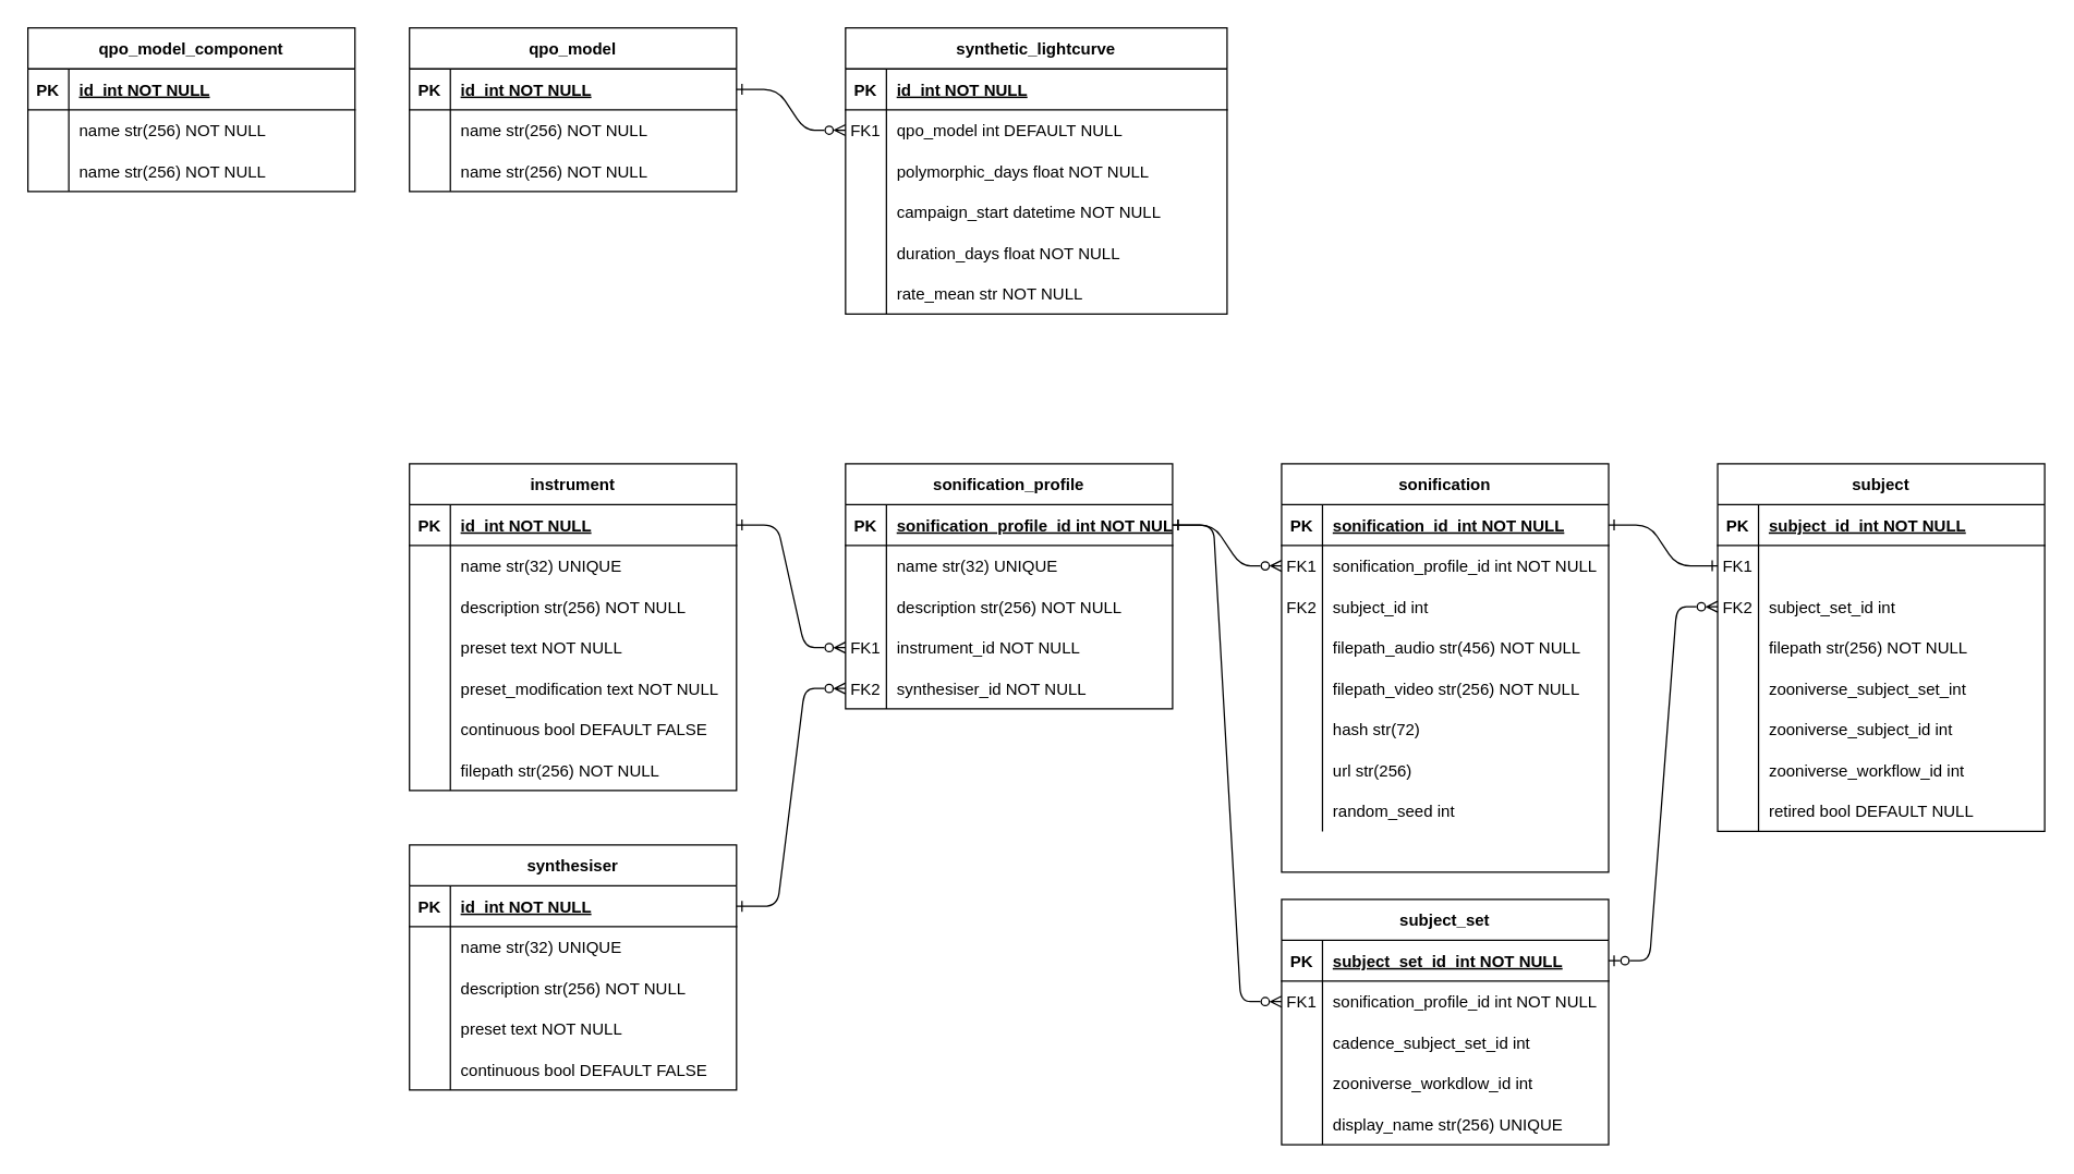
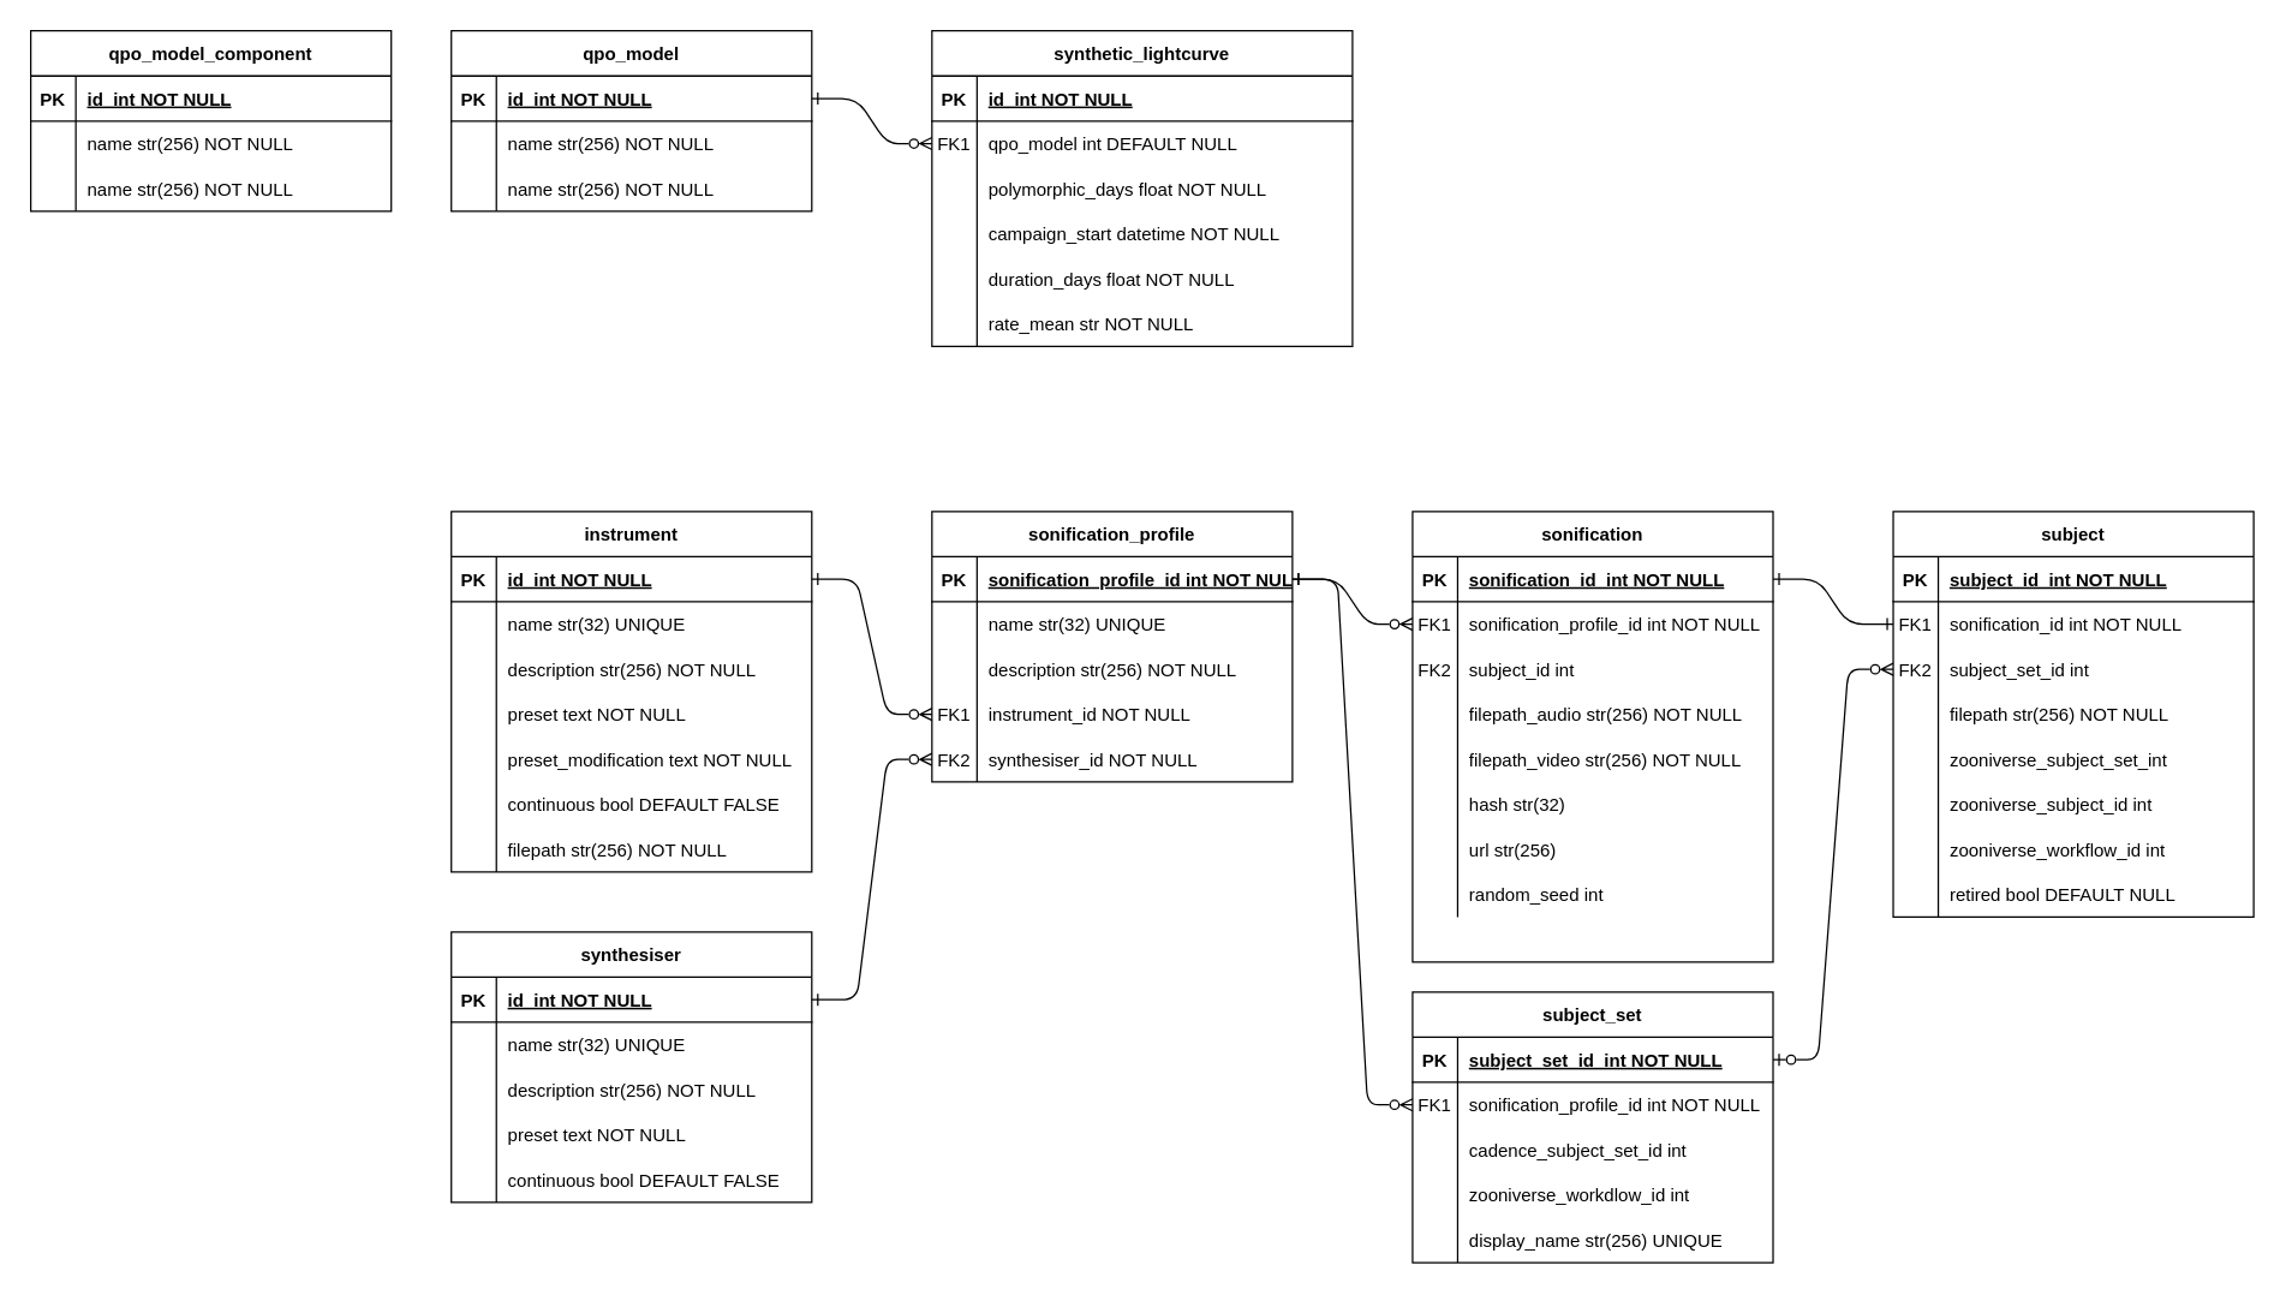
+ <mxCell id="85" value="sonification_id int NOT NULL" style="shape=partialRectangle;overflow=hidden;connectable=0;fillColor=none;top=0;left=0;bottom=0;right=0;align=left;spacingLeft=6;" parent="83" vertex="1"><mxGeometry x="30" width="210" height="30" as="geometry"><mxRectangle width="210" height="30" as="alternateBounds" /></mxGeometry></mxCell>
- <mxCell id="30" value="filepath_audio str(456) NOT NULL" style="shape=partialRectangle;overflow=hidden;connectable=0;fillColor=none;top=0;left=0;bottom=0;right=0;align=left;spacingLeft=6;" parent="28" vertex="1"><mxGeometry x="30" width="210" height="30" as="geometry"><mxRectangle width="210" height="30" as="alternateBounds" /></mxGeometry></mxCell>
+ <mxCell id="30" value="filepath_audio str(256) NOT NULL" style="shape=partialRectangle;overflow=hidden;connectable=0;fillColor=none;top=0;left=0;bottom=0;right=0;align=left;spacingLeft=6;" parent="28" vertex="1"><mxGeometry x="30" width="210" height="30" as="geometry"><mxRectangle width="210" height="30" as="alternateBounds" /></mxGeometry></mxCell>
- <mxCell id="36" value="hash str(72)" style="shape=partialRectangle;overflow=hidden;connectable=0;fillColor=none;top=0;left=0;bottom=0;right=0;align=left;spacingLeft=6;" parent="34" vertex="1"><mxGeometry x="30" width="210" height="30" as="geometry"><mxRectangle width="210" height="30" as="alternateBounds" /></mxGeometry></mxCell>
+ <mxCell id="36" value="hash str(32)" style="shape=partialRectangle;overflow=hidden;connectable=0;fillColor=none;top=0;left=0;bottom=0;right=0;align=left;spacingLeft=6;" parent="34" vertex="1"><mxGeometry x="30" width="210" height="30" as="geometry"><mxRectangle width="210" height="30" as="alternateBounds" /></mxGeometry></mxCell>
